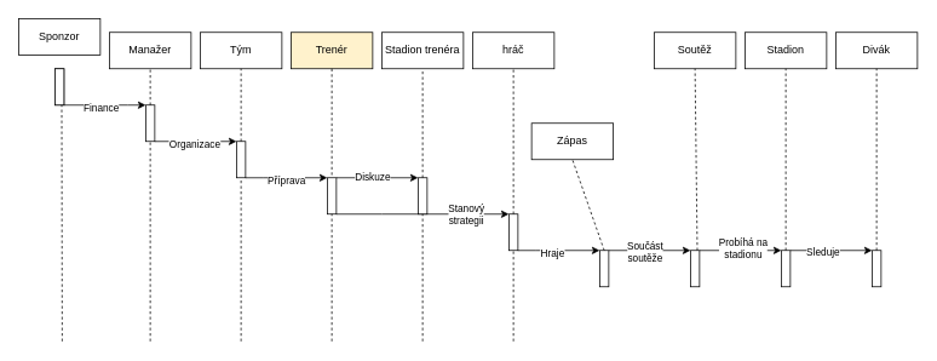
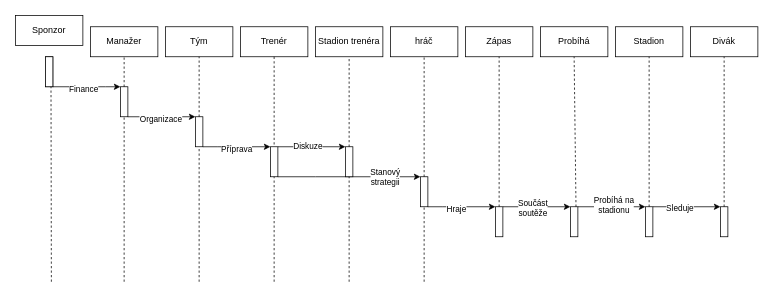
- <mxCell id="9" value="Trenér" style="rounded=0;whiteSpace=wrap;html=1;fillColor=#fff2cc;" vertex="1" parent="1"><mxGeometry x="320" y="35" width="90" height="40" as="geometry" /></mxCell>
+ <mxCell id="9" value="Trenér" style="rounded=0;whiteSpace=wrap;html=1;" vertex="1" parent="1"><mxGeometry x="320" y="35" width="90" height="40" as="geometry" /></mxCell>
- <mxCell id="5" value="Soutěž" style="rounded=0;whiteSpace=wrap;html=1;" vertex="1" parent="1"><mxGeometry x="720" y="35" width="90" height="40" as="geometry" /></mxCell>
+ <mxCell id="5" value="Probíhá" style="rounded=0;whiteSpace=wrap;html=1;" vertex="1" parent="1"><mxGeometry x="720" y="35" width="90" height="40" as="geometry" /></mxCell>
- <mxCell id="6" value="Zápas" style="rounded=0;whiteSpace=wrap;html=1;" vertex="1" parent="1"><mxGeometry x="585" y="135" width="90" height="40" as="geometry" /></mxCell>
+ <mxCell id="6" value="Zápas" style="rounded=0;whiteSpace=wrap;html=1;" vertex="1" parent="1"><mxGeometry x="620" y="35" width="90" height="40" as="geometry" /></mxCell>
